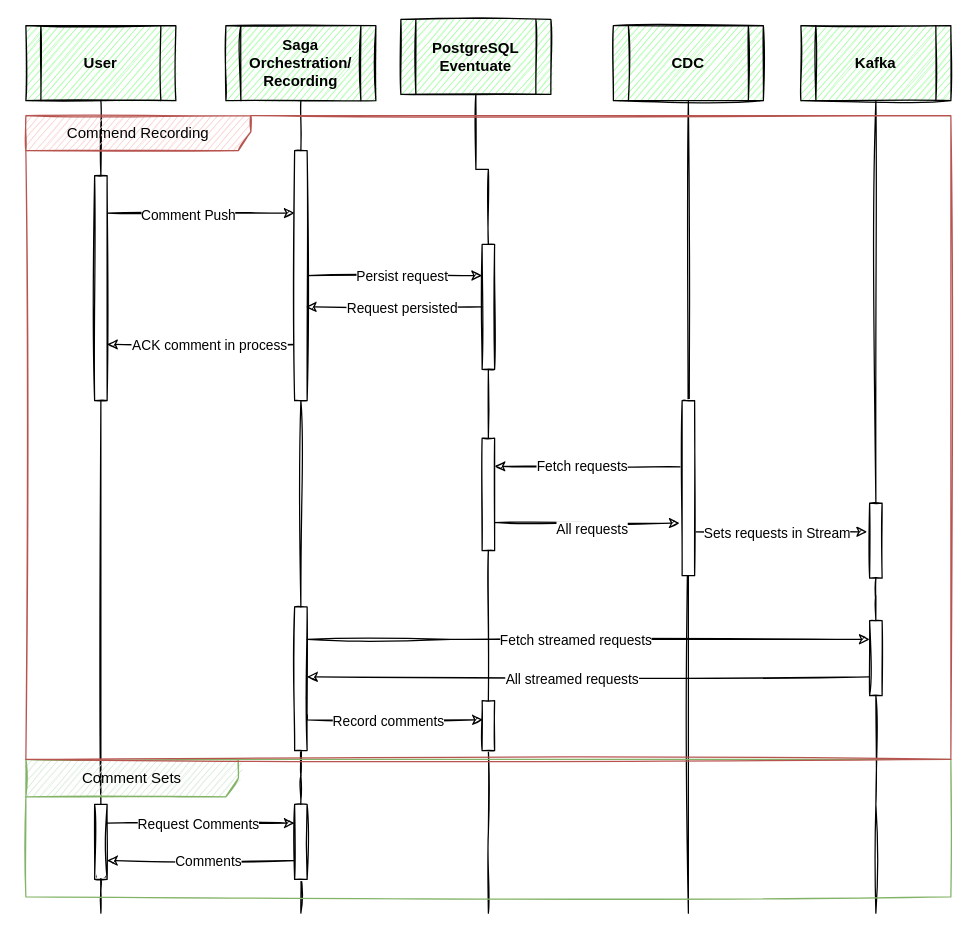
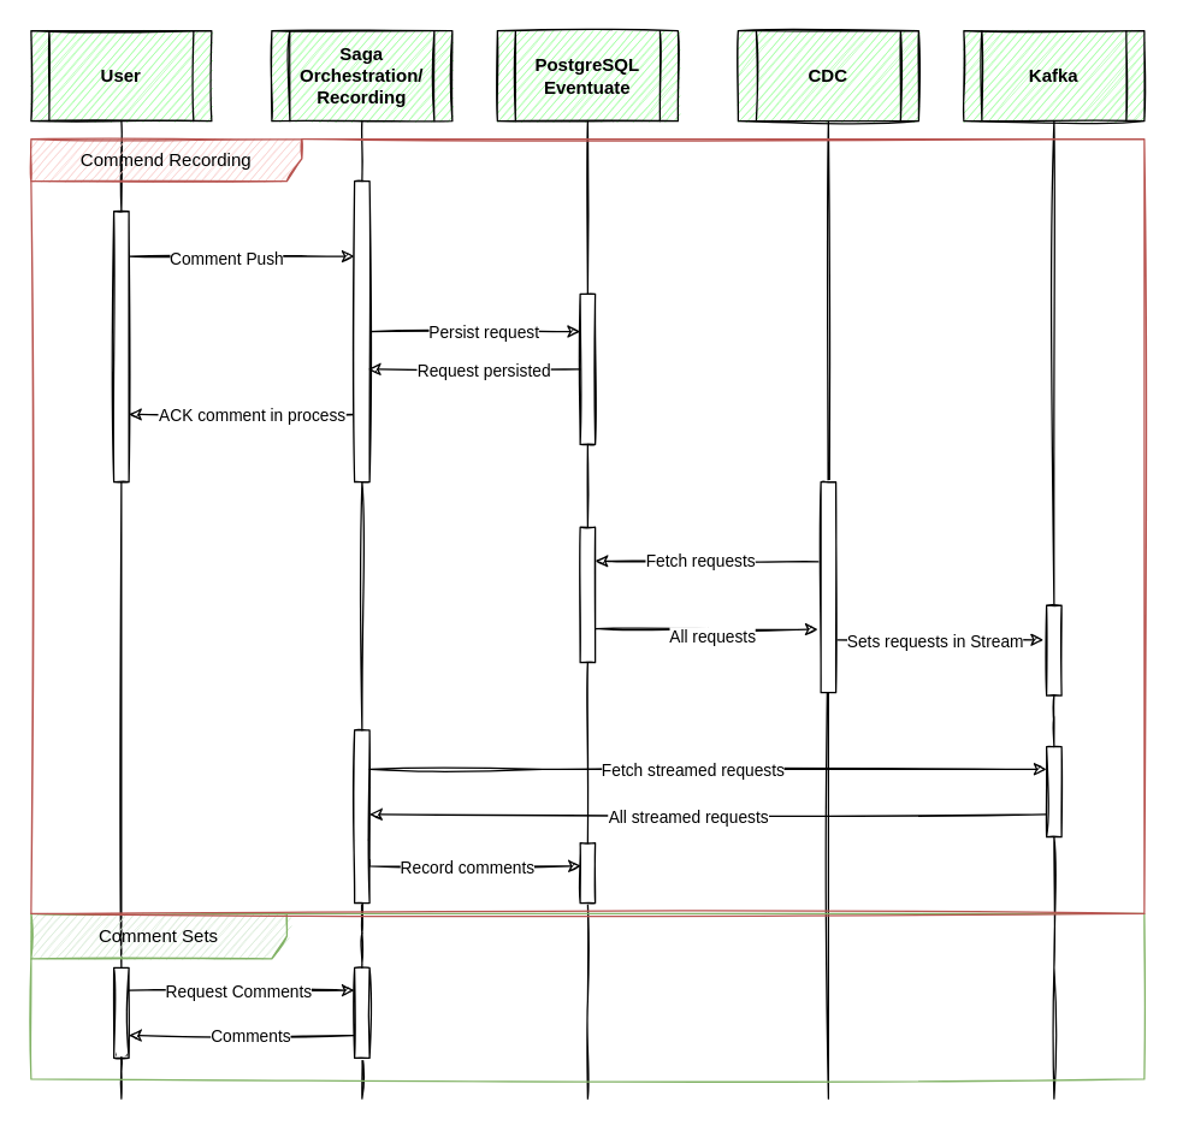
- <mxCell id="7" value="PostgreSQL&lt;br&gt;Eventuate" style="shape=process;whiteSpace=wrap;html=1;backgroundOutline=1;fillColor=#99FF99;fontStyle=1;sketch=1;" parent="1" vertex="1"><mxGeometry x="320" y="15" width="120" height="60" as="geometry" /></mxCell>
+ <mxCell id="7" value="PostgreSQL&lt;br&gt;Eventuate" style="shape=process;whiteSpace=wrap;html=1;backgroundOutline=1;fillColor=#99FF99;fontStyle=1;sketch=1;" parent="1" vertex="1"><mxGeometry x="330" y="20" width="120" height="60" as="geometry" /></mxCell>
